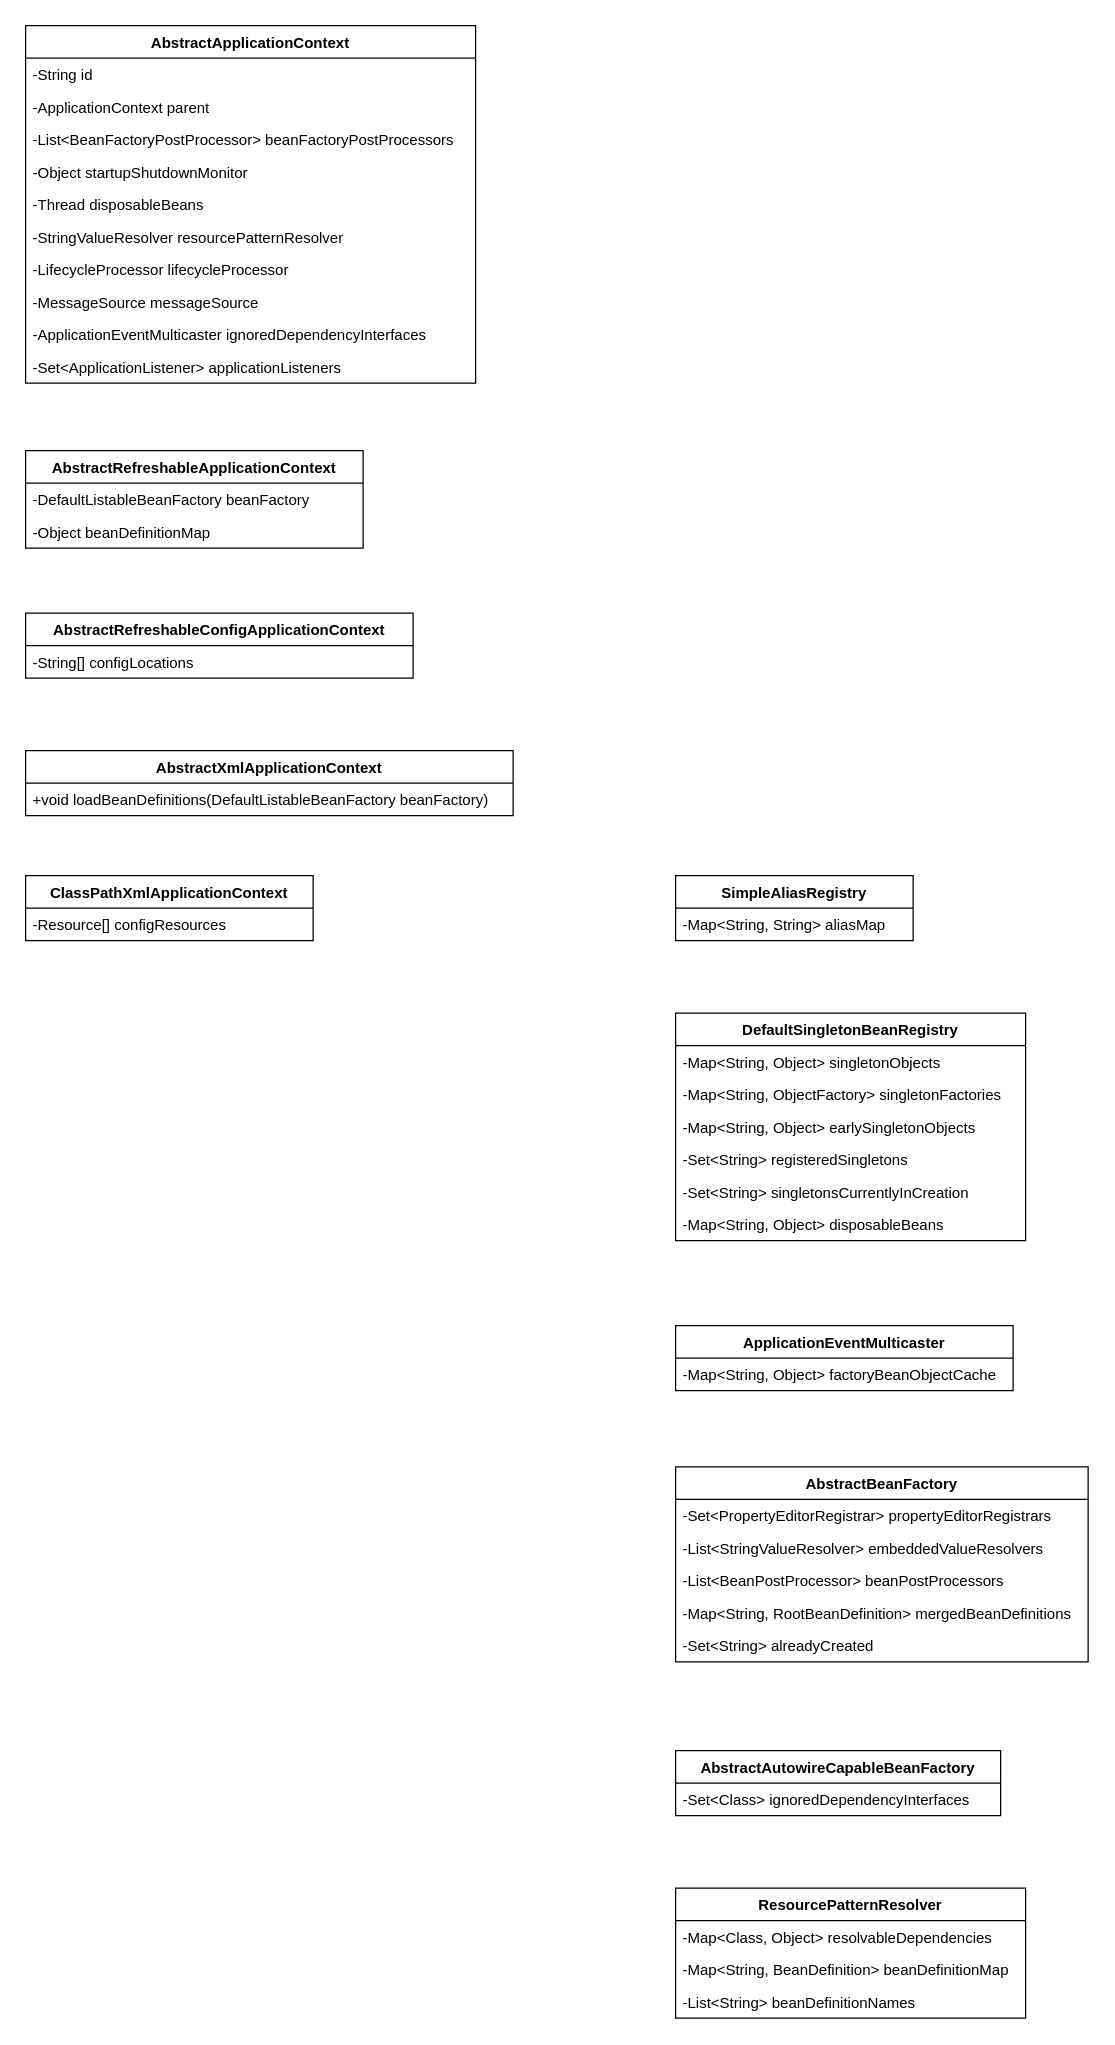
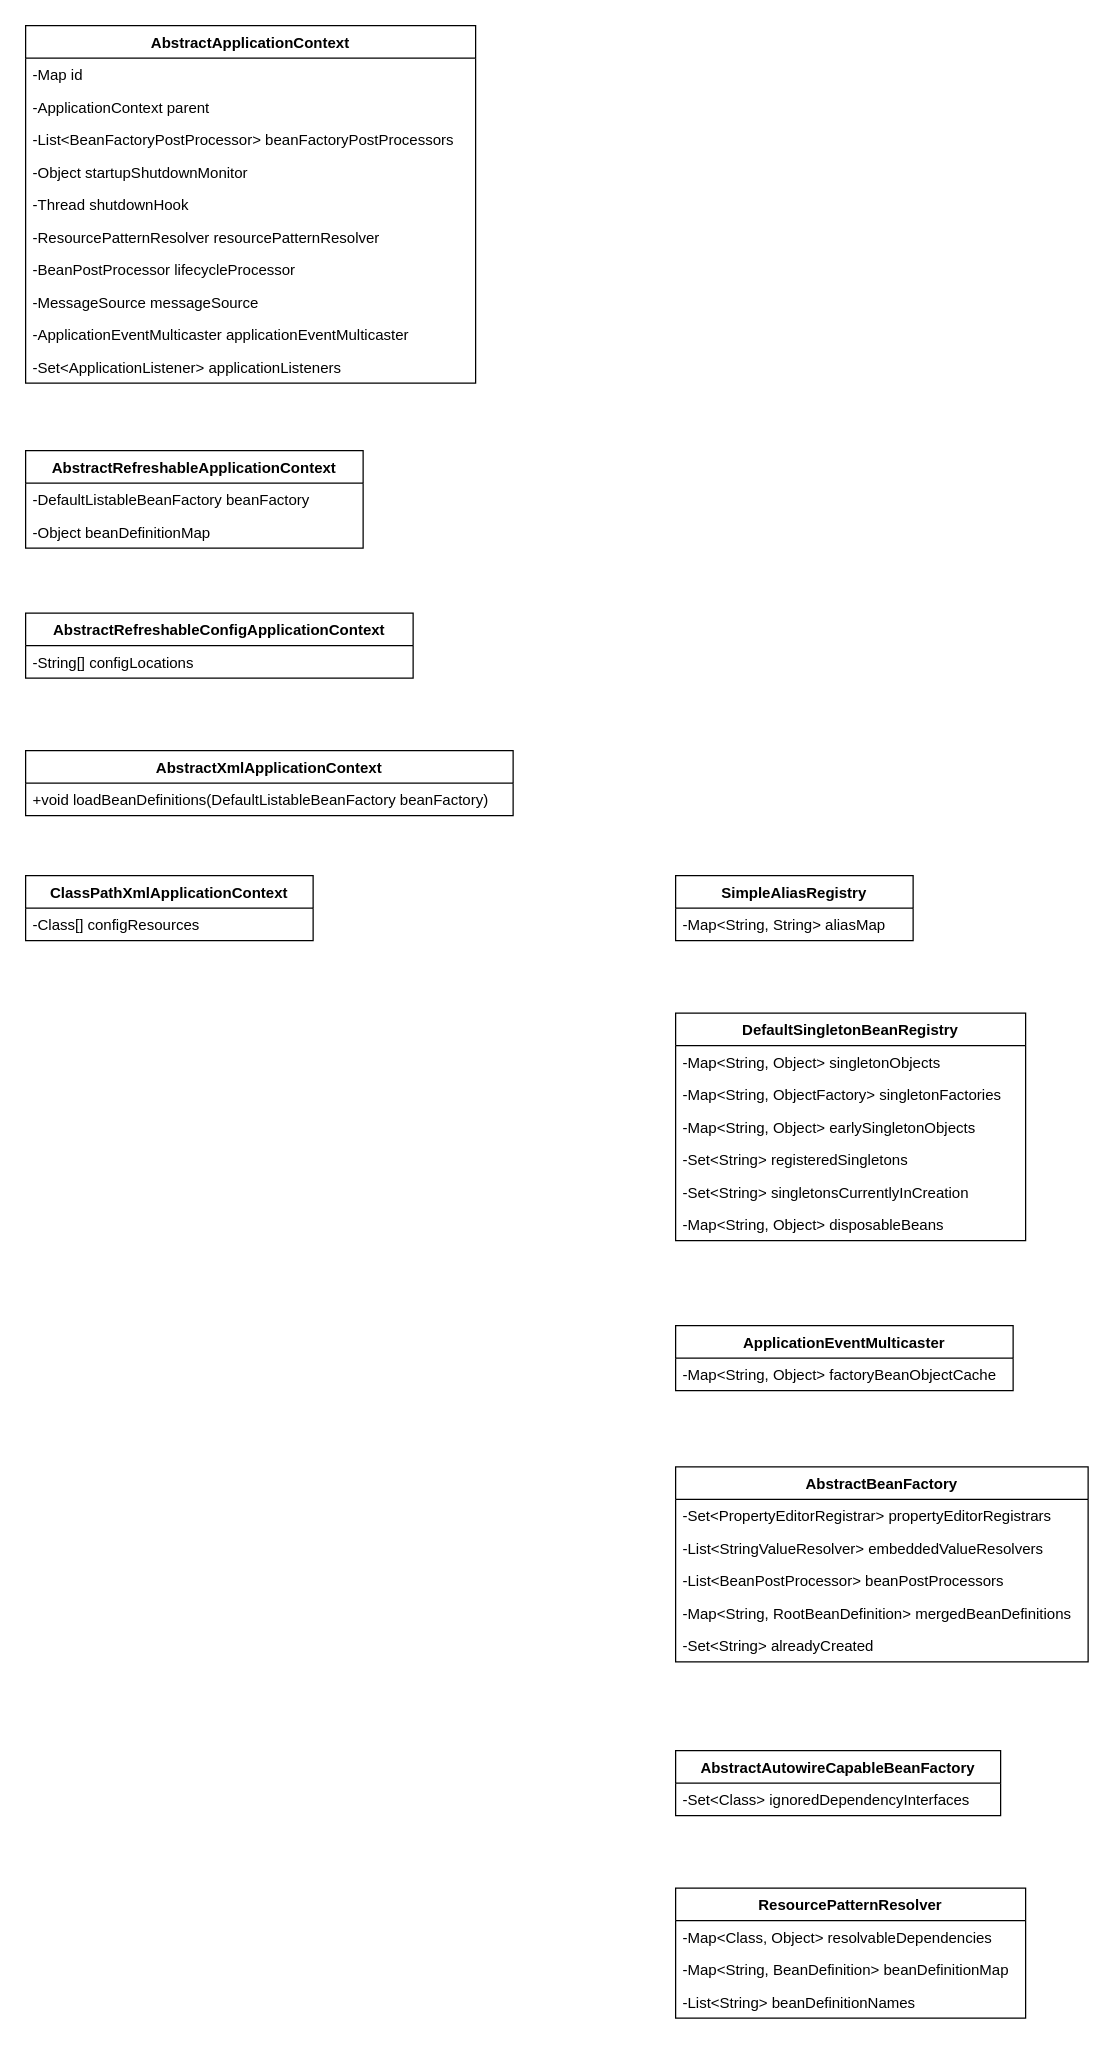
- <mxCell id="10" value="-String id" style="text;strokeColor=none;fillColor=none;align=left;verticalAlign=top;spacingLeft=4;spacingRight=4;overflow=hidden;rotatable=0;points=[[0,0.5],[1,0.5]];portConstraint=eastwest;" parent="9" vertex="1"><mxGeometry y="26" width="360" height="26" as="geometry" /></mxCell>
+ <mxCell id="10" value="-Map id" style="text;strokeColor=none;fillColor=none;align=left;verticalAlign=top;spacingLeft=4;spacingRight=4;overflow=hidden;rotatable=0;points=[[0,0.5],[1,0.5]];portConstraint=eastwest;" parent="9" vertex="1"><mxGeometry y="26" width="360" height="26" as="geometry" /></mxCell>
- <mxCell id="14" value="-Thread disposableBeans" style="text;strokeColor=none;fillColor=none;align=left;verticalAlign=top;spacingLeft=4;spacingRight=4;overflow=hidden;rotatable=0;points=[[0,0.5],[1,0.5]];portConstraint=eastwest;" parent="9" vertex="1"><mxGeometry y="130" width="360" height="26" as="geometry" /></mxCell>
+ <mxCell id="14" value="-Thread shutdownHook" style="text;strokeColor=none;fillColor=none;align=left;verticalAlign=top;spacingLeft=4;spacingRight=4;overflow=hidden;rotatable=0;points=[[0,0.5],[1,0.5]];portConstraint=eastwest;" parent="9" vertex="1"><mxGeometry y="130" width="360" height="26" as="geometry" /></mxCell>
- <mxCell id="15" value="-StringValueResolver resourcePatternResolver" style="text;strokeColor=none;fillColor=none;align=left;verticalAlign=top;spacingLeft=4;spacingRight=4;overflow=hidden;rotatable=0;points=[[0,0.5],[1,0.5]];portConstraint=eastwest;" parent="9" vertex="1"><mxGeometry y="156" width="360" height="26" as="geometry" /></mxCell>
+ <mxCell id="15" value="-ResourcePatternResolver resourcePatternResolver" style="text;strokeColor=none;fillColor=none;align=left;verticalAlign=top;spacingLeft=4;spacingRight=4;overflow=hidden;rotatable=0;points=[[0,0.5],[1,0.5]];portConstraint=eastwest;" parent="9" vertex="1"><mxGeometry y="156" width="360" height="26" as="geometry" /></mxCell>
- <mxCell id="16" value="-LifecycleProcessor lifecycleProcessor" style="text;strokeColor=none;fillColor=none;align=left;verticalAlign=top;spacingLeft=4;spacingRight=4;overflow=hidden;rotatable=0;points=[[0,0.5],[1,0.5]];portConstraint=eastwest;" parent="9" vertex="1"><mxGeometry y="182" width="360" height="26" as="geometry" /></mxCell>
+ <mxCell id="16" value="-BeanPostProcessor lifecycleProcessor" style="text;strokeColor=none;fillColor=none;align=left;verticalAlign=top;spacingLeft=4;spacingRight=4;overflow=hidden;rotatable=0;points=[[0,0.5],[1,0.5]];portConstraint=eastwest;" parent="9" vertex="1"><mxGeometry y="182" width="360" height="26" as="geometry" /></mxCell>
- <mxCell id="18" value="-ApplicationEventMulticaster ignoredDependencyInterfaces" style="text;strokeColor=none;fillColor=none;align=left;verticalAlign=top;spacingLeft=4;spacingRight=4;overflow=hidden;rotatable=0;points=[[0,0.5],[1,0.5]];portConstraint=eastwest;" parent="9" vertex="1"><mxGeometry y="234" width="360" height="26" as="geometry" /></mxCell>
+ <mxCell id="18" value="-ApplicationEventMulticaster applicationEventMulticaster" style="text;strokeColor=none;fillColor=none;align=left;verticalAlign=top;spacingLeft=4;spacingRight=4;overflow=hidden;rotatable=0;points=[[0,0.5],[1,0.5]];portConstraint=eastwest;" parent="9" vertex="1"><mxGeometry y="234" width="360" height="26" as="geometry" /></mxCell>
- <mxCell id="3" value="-Resource[] configResources" style="text;strokeColor=none;fillColor=none;align=left;verticalAlign=top;spacingLeft=4;spacingRight=4;overflow=hidden;rotatable=0;points=[[0,0.5],[1,0.5]];portConstraint=eastwest;" parent="2" vertex="1"><mxGeometry y="26" width="230" height="26" as="geometry" /></mxCell>
+ <mxCell id="3" value="-Class[] configResources" style="text;strokeColor=none;fillColor=none;align=left;verticalAlign=top;spacingLeft=4;spacingRight=4;overflow=hidden;rotatable=0;points=[[0,0.5],[1,0.5]];portConstraint=eastwest;" parent="2" vertex="1"><mxGeometry y="26" width="230" height="26" as="geometry" /></mxCell>
